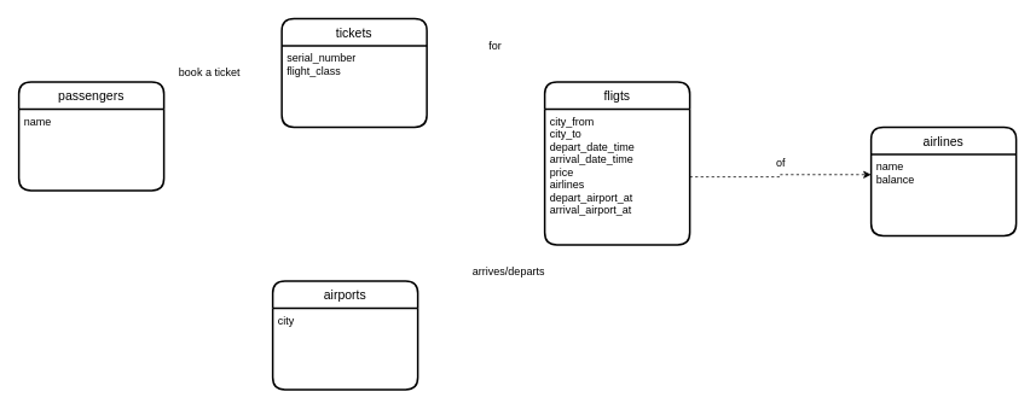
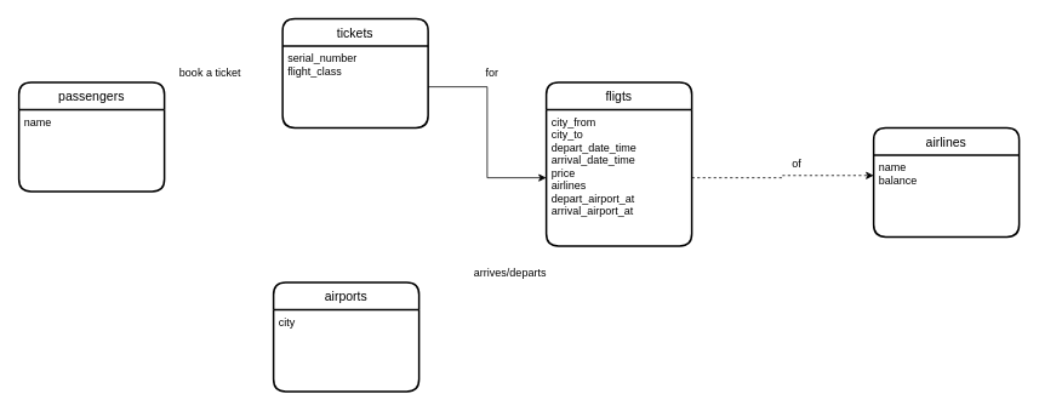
- <mxCell id="12" value="for" style="text;html=1;align=center;verticalAlign=middle;resizable=0;points=[];autosize=1;strokeColor=none;fillColor=none;" parent="1" vertex="1"><mxGeometry x="530" y="40" width="30" height="20" as="geometry" /></mxCell>
+ <mxCell id="12" value="for" style="text;html=1;align=center;verticalAlign=middle;resizable=0;points=[];autosize=1;strokeColor=none;fillColor=none;" parent="1" vertex="1"><mxGeometry x="525" y="70" width="30" height="20" as="geometry" /></mxCell>
+ <mxCell id="11" style="edgeStyle=orthogonalEdgeStyle;rounded=0;orthogonalLoop=1;jettySize=auto;html=1;exitX=1;exitY=0.5;exitDx=0;exitDy=0;" parent="1" source="5" target="10" edge="1"><mxGeometry relative="1" as="geometry" /></mxCell>
- <mxCell id="17" value="of" style="text;html=1;align=center;verticalAlign=middle;resizable=0;points=[];autosize=1;strokeColor=none;fillColor=none;" parent="1" vertex="1"><mxGeometry x="845" y="170" width="30" height="20" as="geometry" /></mxCell>
+ <mxCell id="17" value="of" style="text;html=1;align=center;verticalAlign=middle;resizable=0;points=[];autosize=1;strokeColor=none;fillColor=none;" parent="1" vertex="1"><mxGeometry x="860" y="170" width="30" height="20" as="geometry" /></mxCell>
